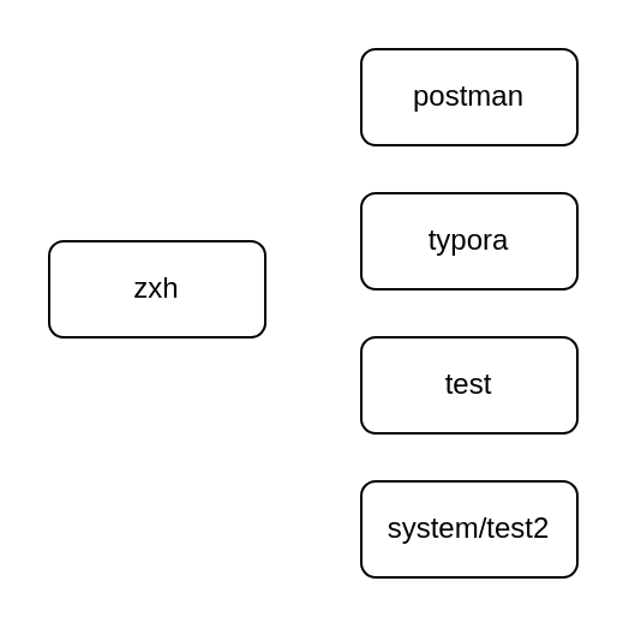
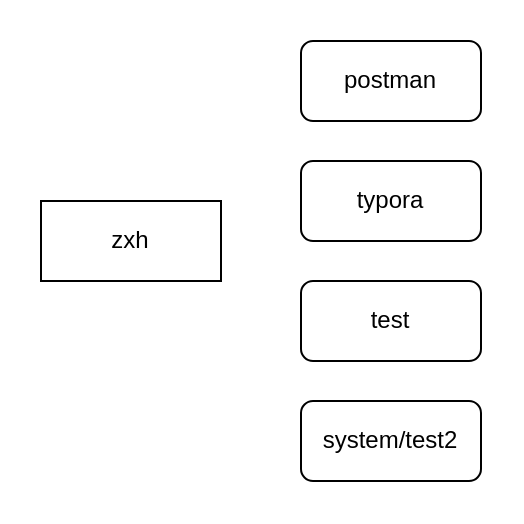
- <mxCell id="2" value="zxh" style="rounded=1;whiteSpace=wrap;html=1;" vertex="1" parent="1"><mxGeometry x="20" y="100" width="90" height="40" as="geometry" /></mxCell>
+ <mxCell id="2" value="zxh" style="whiteSpace=wrap;html=1;rounded=0;" vertex="1" parent="1"><mxGeometry x="20" y="100" width="90" height="40" as="geometry" /></mxCell>
